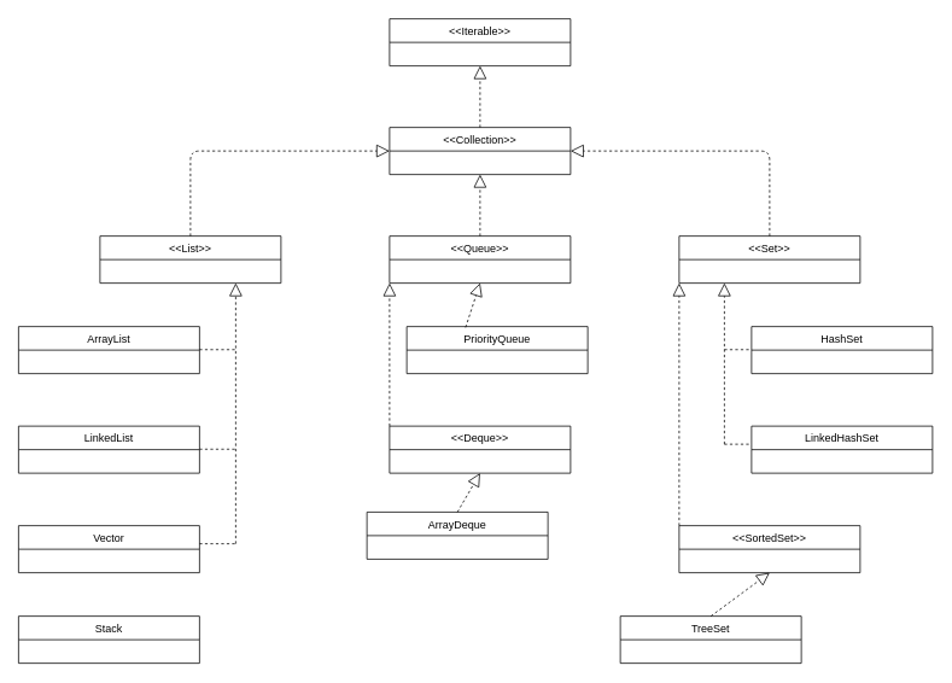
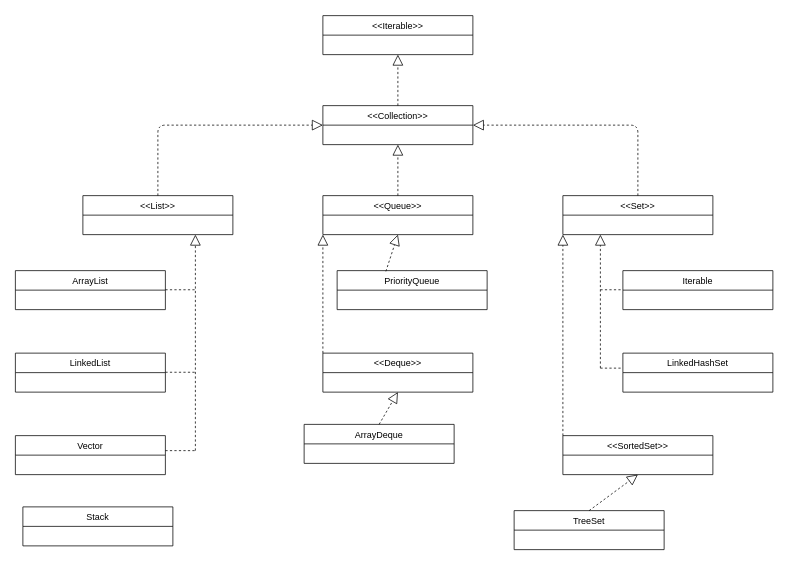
- <mxCell id="15" value="HashSet" style="swimlane;fontStyle=0;childLayout=stackLayout;horizontal=1;startSize=26;fillColor=none;horizontalStack=0;resizeParent=1;resizeParentMax=0;resizeLast=0;collapsible=1;marginBottom=0;" vertex="1" parent="1"><mxGeometry x="830" y="360" width="200" height="52" as="geometry" /></mxCell>
+ <mxCell id="15" value="Iterable" style="swimlane;fontStyle=0;childLayout=stackLayout;horizontal=1;startSize=26;fillColor=none;horizontalStack=0;resizeParent=1;resizeParentMax=0;resizeLast=0;collapsible=1;marginBottom=0;" vertex="1" parent="1"><mxGeometry x="830" y="360" width="200" height="52" as="geometry" /></mxCell>
- <mxCell id="14" value="Stack" style="swimlane;fontStyle=0;childLayout=stackLayout;horizontal=1;startSize=26;fillColor=none;horizontalStack=0;resizeParent=1;resizeParentMax=0;resizeLast=0;collapsible=1;marginBottom=0;" vertex="1" parent="1"><mxGeometry x="20" y="680" width="200" height="52" as="geometry" /></mxCell>
+ <mxCell id="14" value="Stack" style="swimlane;fontStyle=0;childLayout=stackLayout;horizontal=1;startSize=26;fillColor=none;horizontalStack=0;resizeParent=1;resizeParentMax=0;resizeLast=0;collapsible=1;marginBottom=0;" vertex="1" parent="1"><mxGeometry x="30" y="675" width="200" height="52" as="geometry" /></mxCell>
